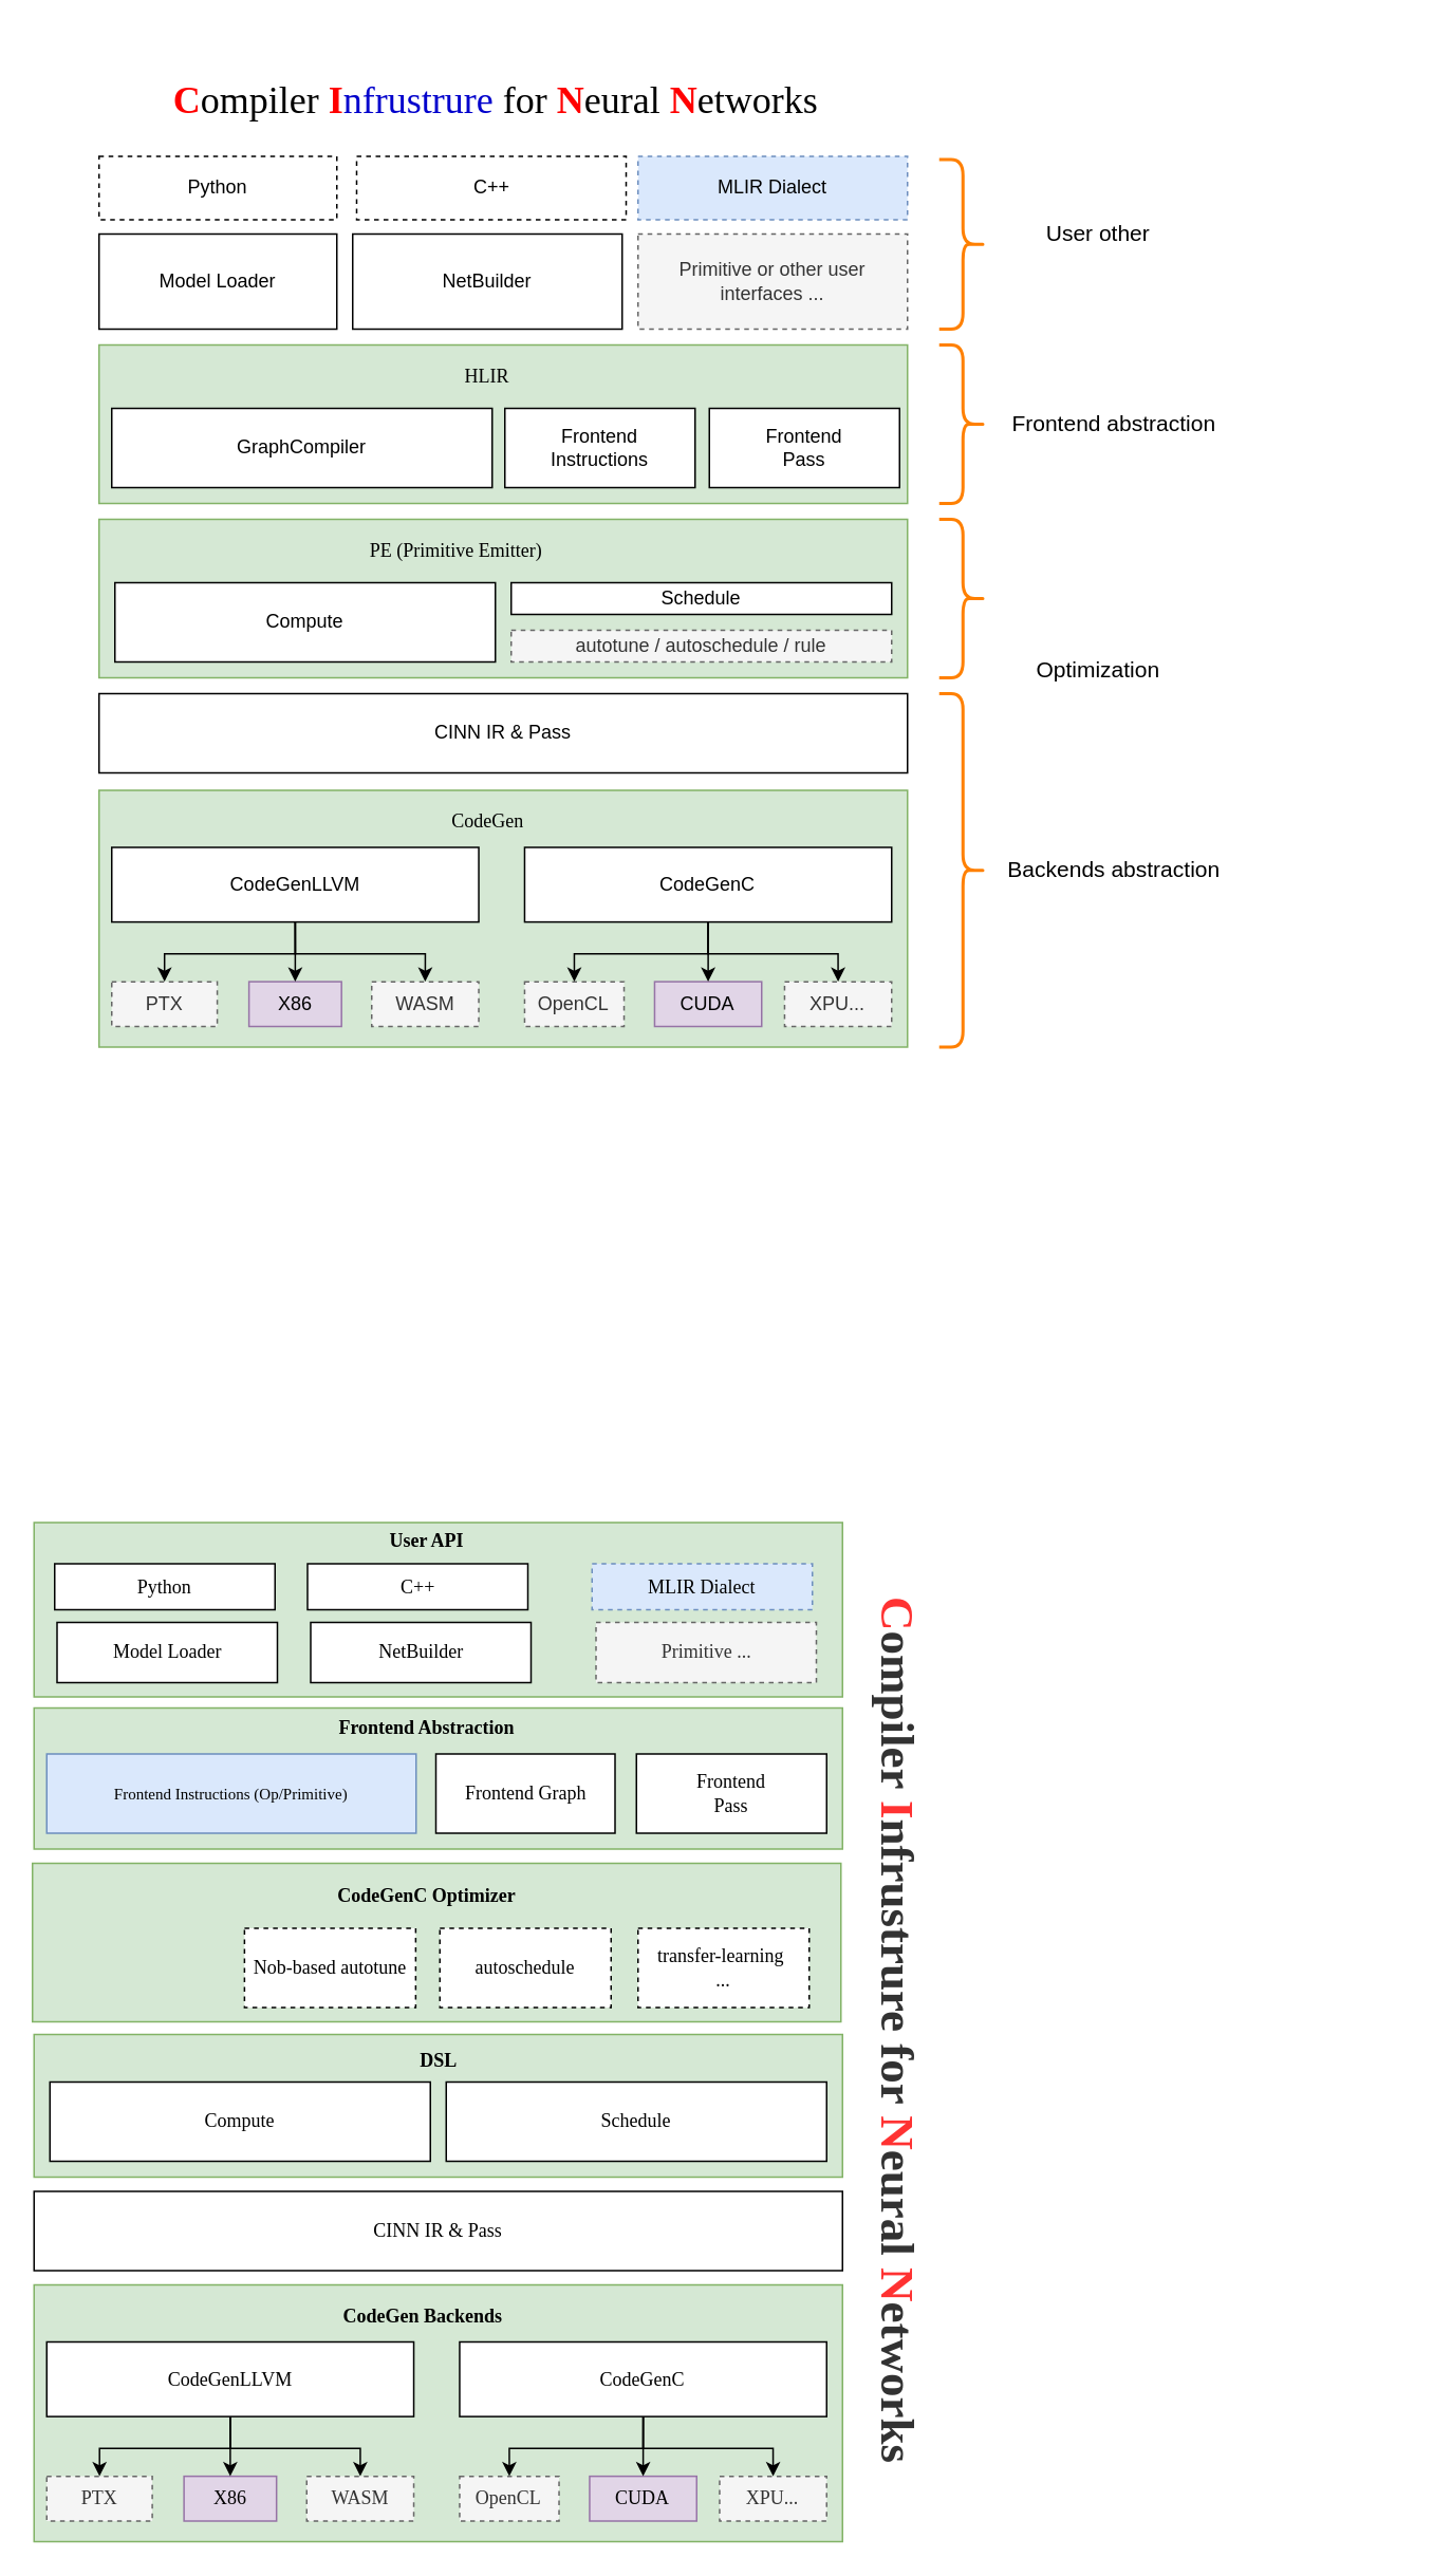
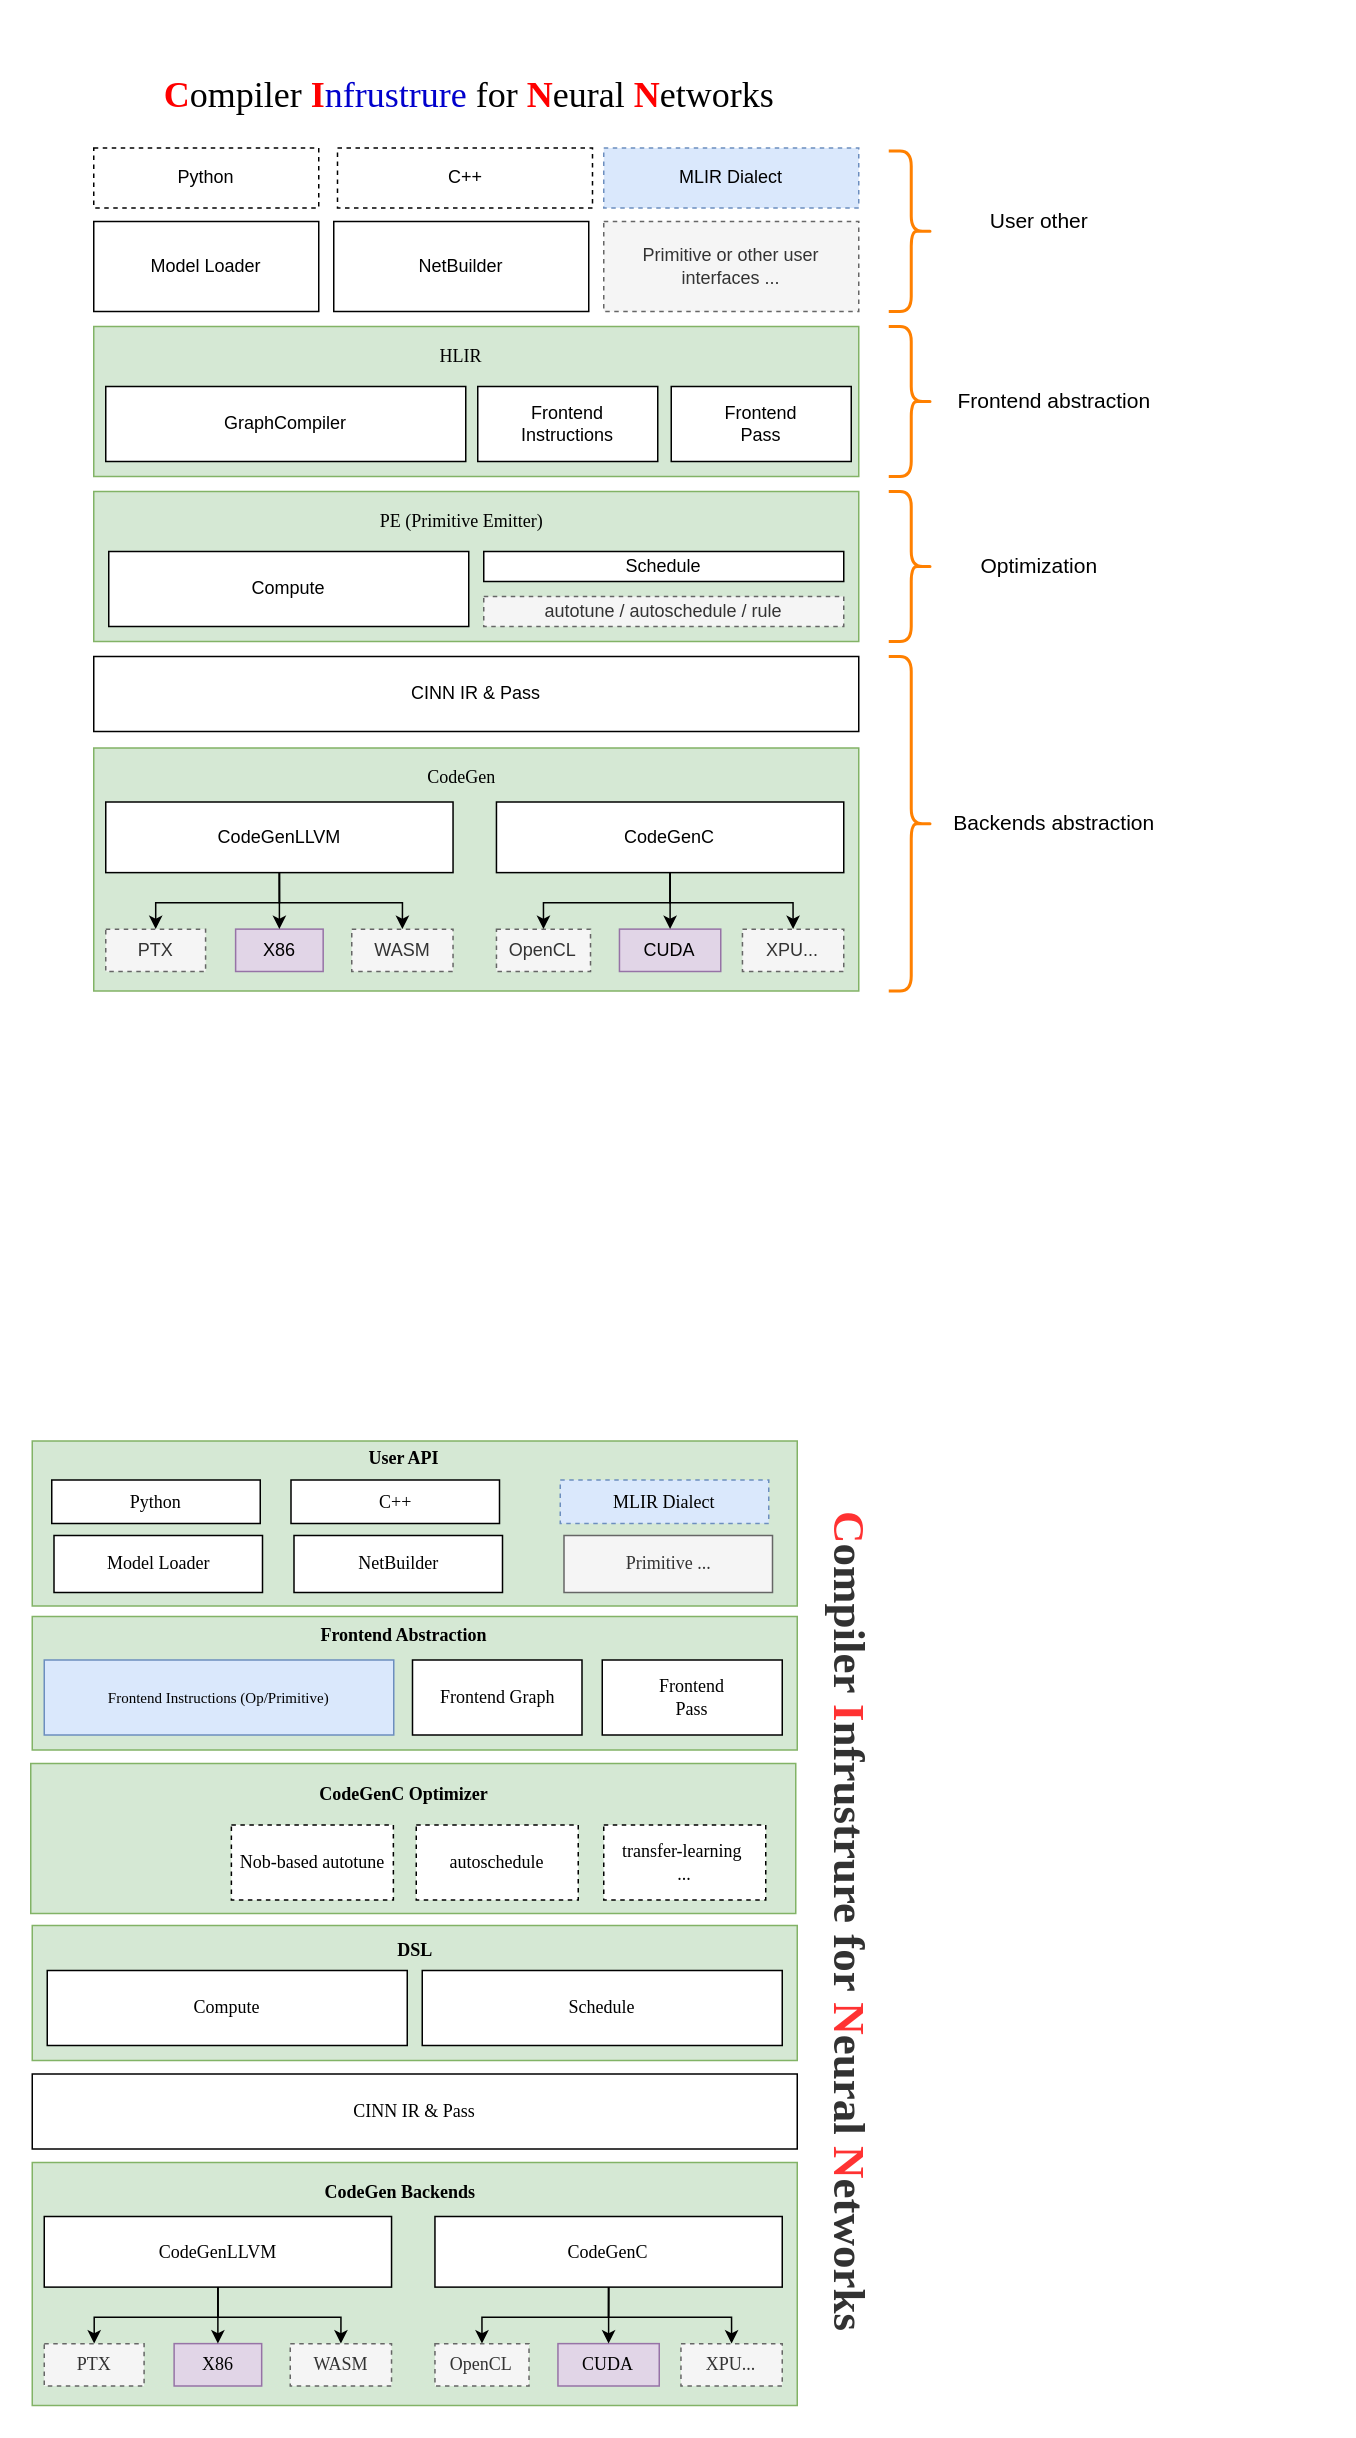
- <mxCell id="16" value="&lt;font face=&quot;Tahoma&quot;&gt;PE (Primitive Emitter)&lt;/font&gt;" style="text;html=1;strokeColor=none;fillColor=none;align=center;verticalAlign=middle;whiteSpace=wrap;rounded=0;" parent="1" vertex="1"><mxGeometry x="204.5" y="337" width="165" height="20" as="geometry" /></mxCell>
+ <mxCell id="16" value="&lt;font face=&quot;Tahoma&quot;&gt;PE (Primitive Emitter)&lt;/font&gt;" style="text;html=1;strokeColor=none;fillColor=none;align=center;verticalAlign=middle;whiteSpace=wrap;rounded=0;" parent="1" vertex="1"><mxGeometry x="224.5" y="337" width="165" height="20" as="geometry" /></mxCell>
- <mxCell id="22" value="&lt;span style=&quot;font-weight: normal&quot;&gt;&lt;font style=&quot;font-size: 14px&quot;&gt;Optimization&lt;/font&gt;&lt;/span&gt;" style="text;strokeColor=none;fillColor=none;html=1;fontSize=24;fontStyle=1;verticalAlign=middle;align=center;labelPosition=center;verticalLabelPosition=middle;horizontal=1;" parent="1" vertex="1"><mxGeometry x="642" y="399" width="100" height="40" as="geometry" /></mxCell>
+ <mxCell id="22" value="&lt;span style=&quot;font-weight: normal&quot;&gt;&lt;font style=&quot;font-size: 14px&quot;&gt;Optimization&lt;/font&gt;&lt;/span&gt;" style="text;strokeColor=none;fillColor=none;html=1;fontSize=24;fontStyle=1;verticalAlign=middle;align=center;labelPosition=center;verticalLabelPosition=middle;horizontal=1;" parent="1" vertex="1"><mxGeometry x="642" y="354" width="100" height="40" as="geometry" /></mxCell>
- <mxCell id="86" value="Primitive ..." style="rounded=0;whiteSpace=wrap;html=1;dashed=1;fillColor=#f5f5f5;strokeColor=#666666;fontColor=#333333;fontFamily=Lucida Console;" parent="82" vertex="1"><mxGeometry x="354.5" y="63" width="139" height="38" as="geometry" /></mxCell>
+ <mxCell id="86" value="Primitive ..." style="rounded=0;whiteSpace=wrap;html=1;dashed=0;fillColor=#f5f5f5;strokeColor=#666666;fontColor=#333333;fontFamily=Lucida Console;" parent="82" vertex="1"><mxGeometry x="354.5" y="63" width="139" height="38" as="geometry" /></mxCell>
